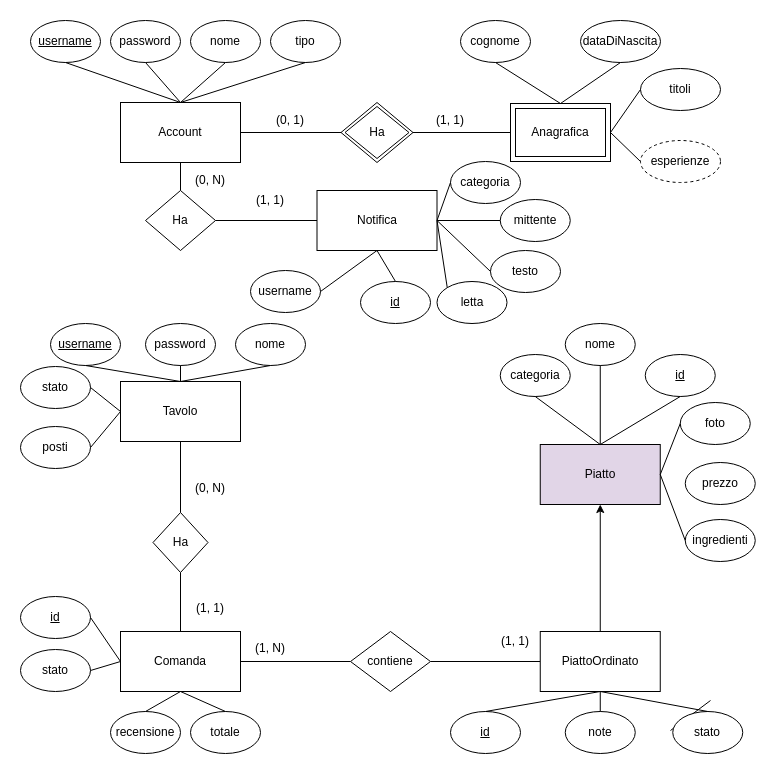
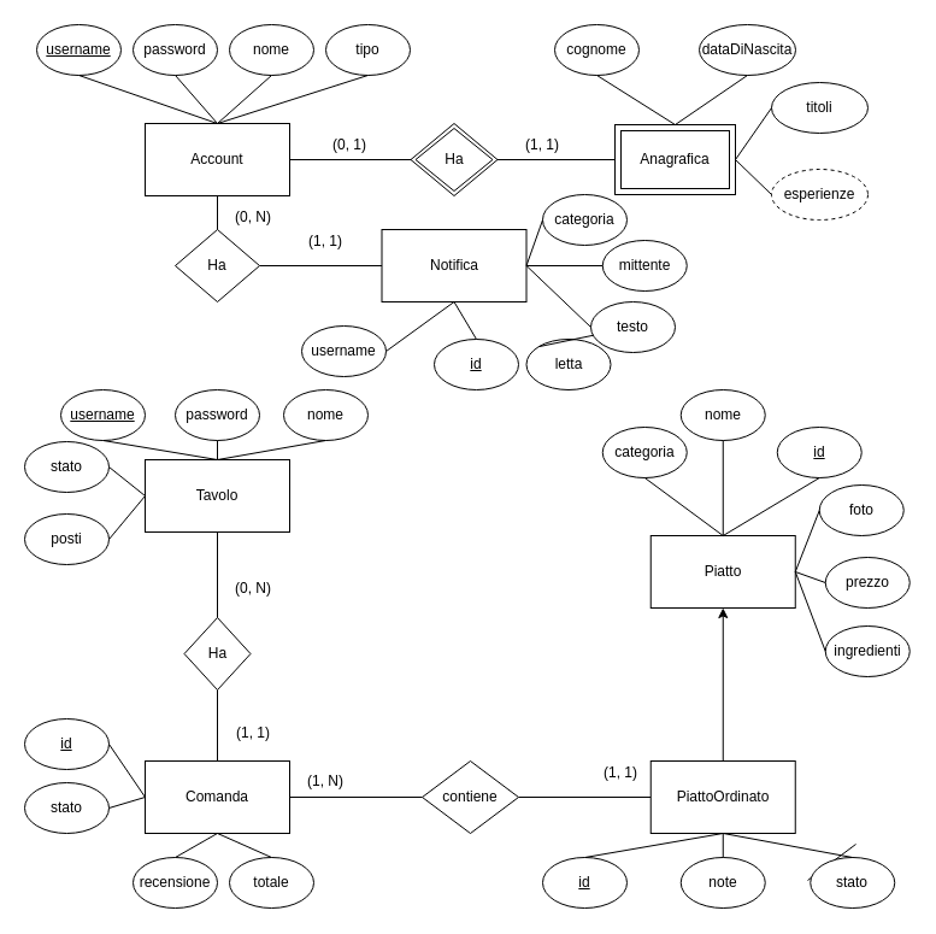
- <mxCell id="90" value="" style="endArrow=none;html=1;strokeColor=#000000;rounded=0;exitX=0;exitY=0;exitDx=0;exitDy=0;entryX=1;entryY=0.5;entryDx=0;entryDy=0;" edge="1" parent="1" source="86" target="77"><mxGeometry width="50" height="50" relative="1" as="geometry"><mxPoint x="480" y="212" as="sourcePoint" /><mxPoint x="466.5" y="250" as="targetPoint" /></mxGeometry></mxCell>
+ <mxCell id="90" value="" style="endArrow=none;html=1;strokeColor=#000000;rounded=0;exitX=0;exitY=0;exitDx=0;exitDy=0;" edge="1" parent="1" source="86" target="85"><mxGeometry width="50" height="50" relative="1" as="geometry"><mxPoint x="480" y="212" as="sourcePoint" /><mxPoint x="466.5" y="250" as="targetPoint" /></mxGeometry></mxCell>
- <mxCell id="37" value="Piatto" style="rounded=0;whiteSpace=wrap;html=1;fillColor=#e1d5e7;" vertex="1" parent="1"><mxGeometry x="539.75" y="444" width="120" height="60" as="geometry" /></mxCell>
+ <mxCell id="37" value="Piatto" style="rounded=0;whiteSpace=wrap;html=1;" vertex="1" parent="1"><mxGeometry x="539.75" y="444" width="120" height="60" as="geometry" /></mxCell>
+ <mxCell id="46" value="" style="endArrow=none;html=1;exitX=1;exitY=0.5;exitDx=0;exitDy=0;entryX=0;entryY=0.5;entryDx=0;entryDy=0;rounded=0;" edge="1" parent="1" source="37" target="41"><mxGeometry width="50" height="50" relative="1" as="geometry"><mxPoint x="569.75" y="504" as="sourcePoint" /><mxPoint x="539.75" y="453" as="targetPoint" /></mxGeometry></mxCell>
